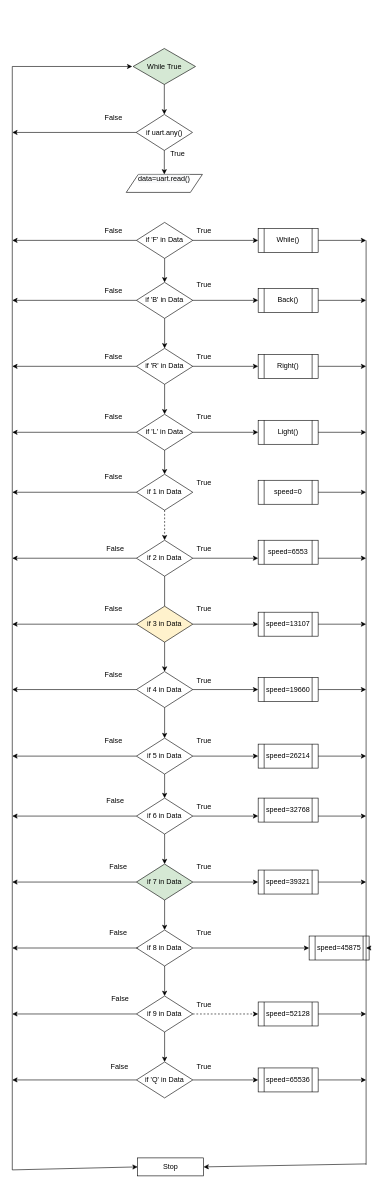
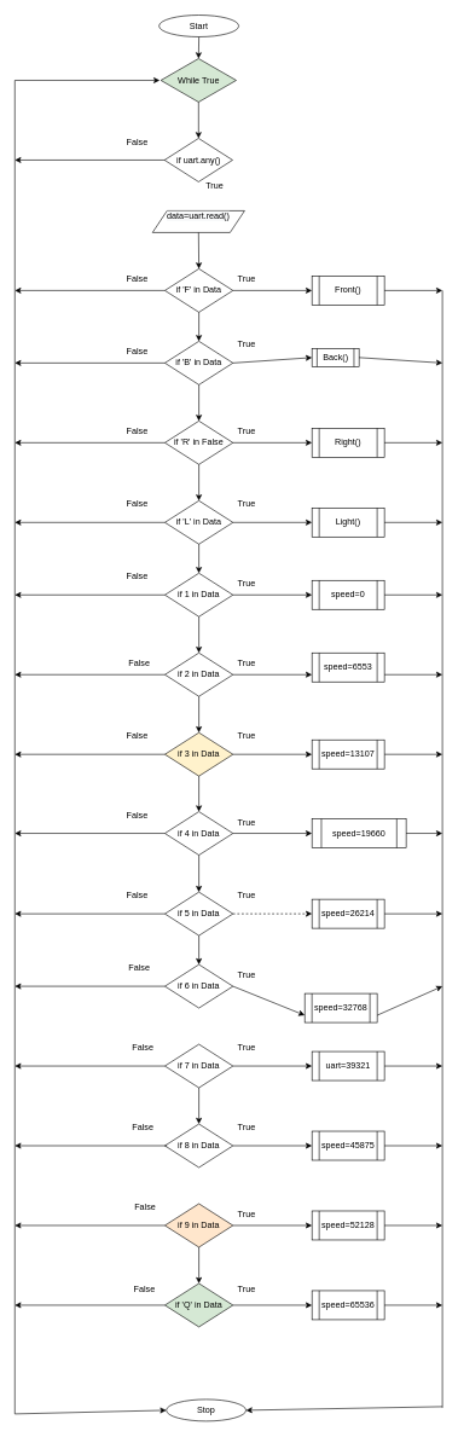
+ <mxCell id="2" value="Start" style="ellipse;whiteSpace=wrap;html=1;" parent="1" vertex="1"><mxGeometry x="219" y="20" width="110" height="30" as="geometry" /></mxCell>
+ <mxCell id="50" value="" style="endArrow=classic;html=1;rounded=0;exitX=0.5;exitY=1;exitDx=0;exitDy=0;entryX=0.5;entryY=0;entryDx=0;entryDy=0;" parent="1" source="2" target="11" edge="1"><mxGeometry width="50" height="50" relative="1" as="geometry"><mxPoint x="210" y="250" as="sourcePoint" /><mxPoint x="260" y="200" as="targetPoint" /></mxGeometry></mxCell>
- <mxCell id="35" value="" style="endArrow=classic;html=1;rounded=0;exitX=0.5;exitY=1;exitDx=0;exitDy=0;entryX=0.5;entryY=0;entryDx=0;entryDy=0;" parent="1" source="4" target="19" edge="1"><mxGeometry width="50" height="50" relative="1" as="geometry"><mxPoint x="210" y="250" as="sourcePoint" /><mxPoint x="260" y="200" as="targetPoint" /></mxGeometry></mxCell>
+ <mxCell id="36" value="" style="endArrow=classic;html=1;rounded=0;exitX=0.5;exitY=1;exitDx=0;exitDy=0;entryX=0.5;entryY=0;entryDx=0;entryDy=0;" parent="1" source="19" target="3" edge="1"><mxGeometry width="50" height="50" relative="1" as="geometry"><mxPoint x="210" y="450" as="sourcePoint" /><mxPoint x="260" y="400" as="targetPoint" /></mxGeometry></mxCell>
- <mxCell id="20" value="While()" style="shape=process;whiteSpace=wrap;html=1;backgroundOutline=1;" parent="1" vertex="1"><mxGeometry x="430" y="380" width="100" height="40" as="geometry" /></mxCell>
+ <mxCell id="20" value="Front()" style="shape=process;whiteSpace=wrap;html=1;backgroundOutline=1;" parent="1" vertex="1"><mxGeometry x="430" y="380" width="100" height="40" as="geometry" /></mxCell>
- <mxCell id="21" value="Back()" style="shape=process;whiteSpace=wrap;html=1;backgroundOutline=1;" parent="1" vertex="1"><mxGeometry x="430" y="480" width="100" height="40" as="geometry" /></mxCell>
+ <mxCell id="21" value="Back()" style="shape=process;whiteSpace=wrap;html=1;backgroundOutline=1;" parent="1" vertex="1"><mxGeometry x="430" y="480" width="65" height="25" as="geometry" /></mxCell>
- <mxCell id="6" value="if 'R' in Data" style="rhombus;whiteSpace=wrap;html=1;" parent="1" vertex="1"><mxGeometry x="227" y="580" width="94" height="60" as="geometry" /></mxCell>
+ <mxCell id="6" value="if 'R' in False" style="rhombus;whiteSpace=wrap;html=1;" parent="1" vertex="1"><mxGeometry x="227" y="580" width="94" height="60" as="geometry" /></mxCell>
+ <mxCell id="55" value="" style="endArrow=classic;html=1;rounded=0;exitX=1;exitY=0.5;exitDx=0;exitDy=0;entryX=0;entryY=0.5;entryDx=0;entryDy=0;" parent="1" source="8" target="24" edge="1"><mxGeometry width="50" height="50" relative="1" as="geometry"><mxPoint x="210" y="550" as="sourcePoint" /><mxPoint x="260" y="500" as="targetPoint" /></mxGeometry></mxCell>
- <mxCell id="41" value="" style="endArrow=classic;html=1;rounded=0;exitX=0.5;exitY=1;exitDx=0;exitDy=0;entryX=0.5;entryY=0;entryDx=0;entryDy=0;dashed=1;" parent="1" source="8" target="10" edge="1"><mxGeometry width="50" height="50" relative="1" as="geometry"><mxPoint x="210" y="950" as="sourcePoint" /><mxPoint x="260" y="900" as="targetPoint" /></mxGeometry></mxCell>
+ <mxCell id="41" value="" style="endArrow=classic;html=1;rounded=0;exitX=0.5;exitY=1;exitDx=0;exitDy=0;entryX=0.5;entryY=0;entryDx=0;entryDy=0;" parent="1" source="8" target="10" edge="1"><mxGeometry width="50" height="50" relative="1" as="geometry"><mxPoint x="210" y="950" as="sourcePoint" /><mxPoint x="260" y="900" as="targetPoint" /></mxGeometry></mxCell>
- <mxCell id="42" value="" style="endArrow=none;html=1;rounded=0;exitX=0.5;exitY=1;exitDx=0;exitDy=0;entryX=0.5;entryY=0;entryDx=0;entryDy=0;" parent="1" source="10" target="9" edge="1"><mxGeometry width="50" height="50" relative="1" as="geometry"><mxPoint x="210" y="950" as="sourcePoint" /><mxPoint x="260" y="900" as="targetPoint" /></mxGeometry></mxCell>
+ <mxCell id="42" value="" style="endArrow=classic;html=1;rounded=0;exitX=0.5;exitY=1;exitDx=0;exitDy=0;entryX=0.5;entryY=0;entryDx=0;entryDy=0;" parent="1" source="10" target="9" edge="1"><mxGeometry width="50" height="50" relative="1" as="geometry"><mxPoint x="210" y="950" as="sourcePoint" /><mxPoint x="260" y="900" as="targetPoint" /></mxGeometry></mxCell>
- <mxCell id="27" value="speed=19660" style="shape=process;whiteSpace=wrap;html=1;backgroundOutline=1;" parent="1" vertex="1"><mxGeometry x="430" y="1129" width="100" height="40" as="geometry" /></mxCell>
+ <mxCell id="27" value="speed=19660" style="shape=process;whiteSpace=wrap;html=1;backgroundOutline=1;" parent="1" vertex="1"><mxGeometry x="430" y="1129" width="130" height="40" as="geometry" /></mxCell>
- <mxCell id="79" value="" style="endArrow=classic;html=1;rounded=0;exitX=1;exitY=0.5;exitDx=0;exitDy=0;entryX=0;entryY=0.5;entryDx=0;entryDy=0;" parent="1" source="13" target="28" edge="1"><mxGeometry width="50" height="50" relative="1" as="geometry"><mxPoint x="260" y="1110" as="sourcePoint" /><mxPoint x="310" y="1060" as="targetPoint" /></mxGeometry></mxCell>
+ <mxCell id="79" value="" style="endArrow=classic;html=1;rounded=0;exitX=1;exitY=0.5;exitDx=0;exitDy=0;entryX=0;entryY=0.5;entryDx=0;entryDy=0;dashed=1;" parent="1" source="13" target="28" edge="1"><mxGeometry width="50" height="50" relative="1" as="geometry"><mxPoint x="260" y="1110" as="sourcePoint" /><mxPoint x="310" y="1060" as="targetPoint" /></mxGeometry></mxCell>
- <mxCell id="29" value="speed=32768" style="shape=process;whiteSpace=wrap;html=1;backgroundOutline=1;" parent="1" vertex="1"><mxGeometry x="430" y="1330" width="100" height="40" as="geometry" /></mxCell>
+ <mxCell id="29" value="speed=32768" style="shape=process;whiteSpace=wrap;html=1;backgroundOutline=1;" parent="1" vertex="1"><mxGeometry x="420" y="1370" width="100" height="40" as="geometry" /></mxCell>
- <mxCell id="46" value="" style="endArrow=classic;html=1;rounded=0;exitX=0.5;exitY=1;exitDx=0;exitDy=0;entryX=0.5;entryY=0;entryDx=0;entryDy=0;" parent="1" source="15" target="16" edge="1"><mxGeometry width="50" height="50" relative="1" as="geometry"><mxPoint x="210" y="1250" as="sourcePoint" /><mxPoint x="260" y="1200" as="targetPoint" /></mxGeometry></mxCell>
- <mxCell id="16" value="if 7 in Data" style="rhombus;whiteSpace=wrap;html=1;fillColor=#d5e8d4;" parent="1" vertex="1"><mxGeometry x="227" y="1440" width="94" height="60" as="geometry" /></mxCell>
+ <mxCell id="16" value="if 7 in Data" style="rhombus;whiteSpace=wrap;html=1;" parent="1" vertex="1"><mxGeometry x="227" y="1440" width="94" height="60" as="geometry" /></mxCell>
- <mxCell id="30" value="speed=39321" style="shape=process;whiteSpace=wrap;html=1;backgroundOutline=1;" parent="1" vertex="1"><mxGeometry x="430" y="1450" width="100" height="40" as="geometry" /></mxCell>
+ <mxCell id="30" value="uart=39321" style="shape=process;whiteSpace=wrap;html=1;backgroundOutline=1;" parent="1" vertex="1"><mxGeometry x="430" y="1450" width="100" height="40" as="geometry" /></mxCell>
- <mxCell id="31" value="speed=45875" style="shape=process;whiteSpace=wrap;html=1;backgroundOutline=1;" parent="1" vertex="1"><mxGeometry x="515" y="1560" width="100" height="40" as="geometry" /></mxCell>
+ <mxCell id="31" value="speed=45875" style="shape=process;whiteSpace=wrap;html=1;backgroundOutline=1;" parent="1" vertex="1"><mxGeometry x="430" y="1560" width="100" height="40" as="geometry" /></mxCell>
- <mxCell id="48" value="" style="endArrow=classic;html=1;rounded=0;exitX=0.5;exitY=1;exitDx=0;exitDy=0;entryX=0.5;entryY=0;entryDx=0;entryDy=0;" parent="1" source="14" target="17" edge="1"><mxGeometry width="50" height="50" relative="1" as="geometry"><mxPoint x="210" y="1550" as="sourcePoint" /><mxPoint x="260" y="1500" as="targetPoint" /></mxGeometry></mxCell>
- <mxCell id="17" value="if 9 in Data" style="rhombus;whiteSpace=wrap;html=1;" parent="1" vertex="1"><mxGeometry x="227" y="1660" width="94" height="60" as="geometry" /></mxCell>
+ <mxCell id="17" value="if 9 in Data" style="rhombus;whiteSpace=wrap;html=1;fillColor=#ffe6cc;" parent="1" vertex="1"><mxGeometry x="227" y="1660" width="94" height="60" as="geometry" /></mxCell>
- <mxCell id="62" value="" style="endArrow=classic;html=1;rounded=0;exitX=1;exitY=0.5;exitDx=0;exitDy=0;entryX=0;entryY=0.5;entryDx=0;entryDy=0;dashed=1;" parent="1" source="17" target="32" edge="1"><mxGeometry width="50" height="50" relative="1" as="geometry"><mxPoint x="210" y="1850" as="sourcePoint" /><mxPoint x="260" y="1800" as="targetPoint" /></mxGeometry></mxCell>
+ <mxCell id="62" value="" style="endArrow=classic;html=1;rounded=0;exitX=1;exitY=0.5;exitDx=0;exitDy=0;entryX=0;entryY=0.5;entryDx=0;entryDy=0;" parent="1" source="17" target="32" edge="1"><mxGeometry width="50" height="50" relative="1" as="geometry"><mxPoint x="210" y="1850" as="sourcePoint" /><mxPoint x="260" y="1800" as="targetPoint" /></mxGeometry></mxCell>
- <mxCell id="18" value="if 'Q' in Data" style="rhombus;whiteSpace=wrap;html=1;" parent="1" vertex="1"><mxGeometry x="227" y="1770" width="94" height="60" as="geometry" /></mxCell>
+ <mxCell id="18" value="if 'Q' in Data" style="rhombus;whiteSpace=wrap;html=1;fillColor=#d5e8d4;" parent="1" vertex="1"><mxGeometry x="227" y="1770" width="94" height="60" as="geometry" /></mxCell>
- <mxCell id="96" value="Stop" style="whiteSpace=wrap;html=1;rounded=0;" vertex="1" parent="1"><mxGeometry x="229" y="1930" width="110" height="30" as="geometry" /></mxCell>
+ <mxCell id="96" value="Stop" style="ellipse;whiteSpace=wrap;html=1;" vertex="1" parent="1"><mxGeometry x="229" y="1930" width="110" height="30" as="geometry" /></mxCell>
